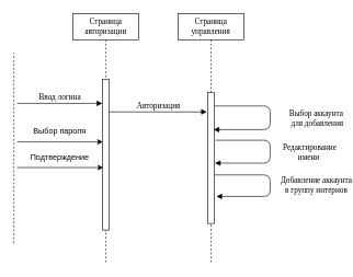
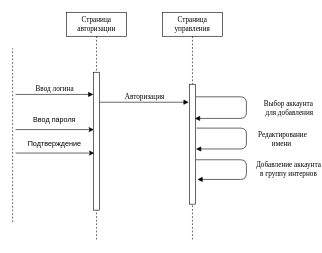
- <mxCell id="12" value="Выбор пароля" style="text;html=1;strokeColor=none;fillColor=none;align=center;verticalAlign=middle;whiteSpace=wrap;rounded=0;" parent="1" vertex="1"><mxGeometry x="40" y="190" width="100" height="20" as="geometry" /></mxCell>
+ <mxCell id="12" value="Ввод пароля" style="text;html=1;strokeColor=none;fillColor=none;align=center;verticalAlign=middle;whiteSpace=wrap;rounded=0;" parent="1" vertex="1"><mxGeometry x="40" y="190" width="100" height="20" as="geometry" /></mxCell>
